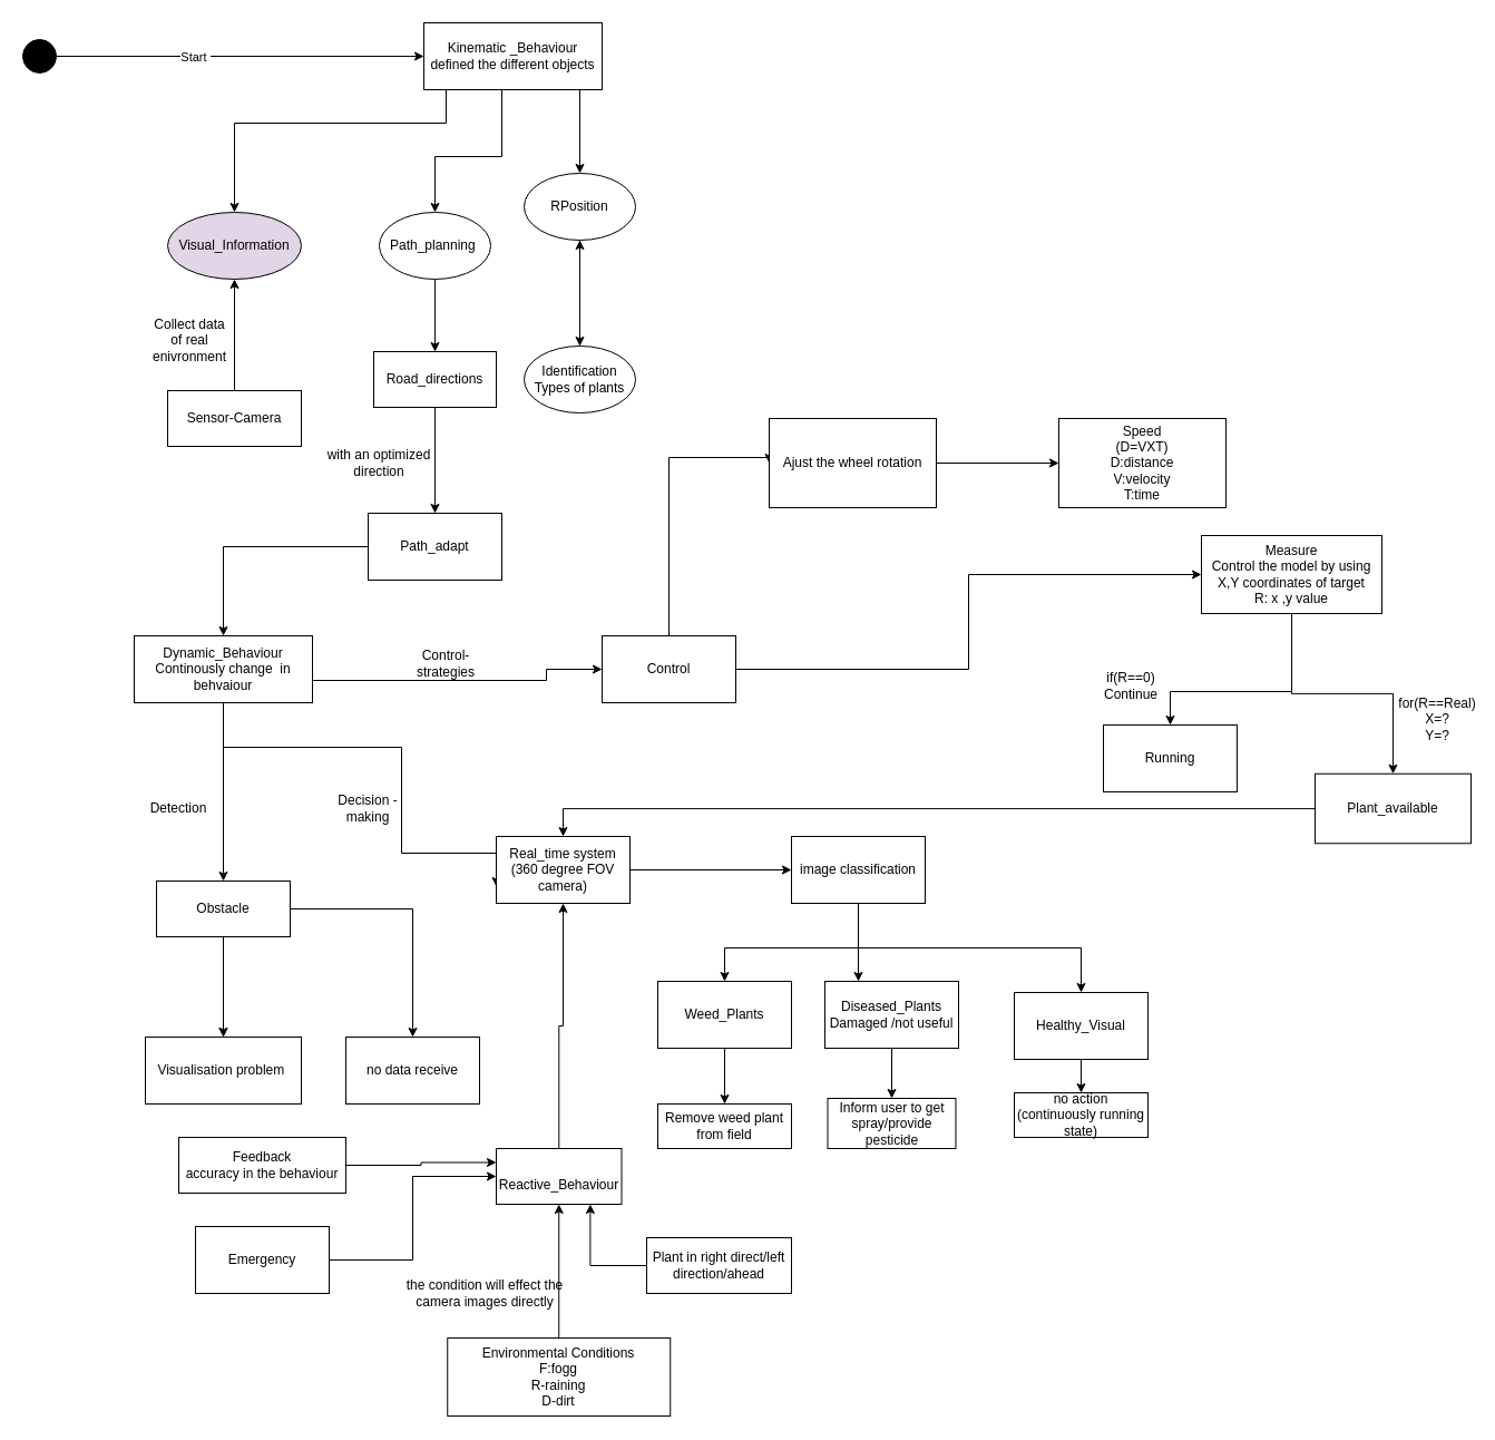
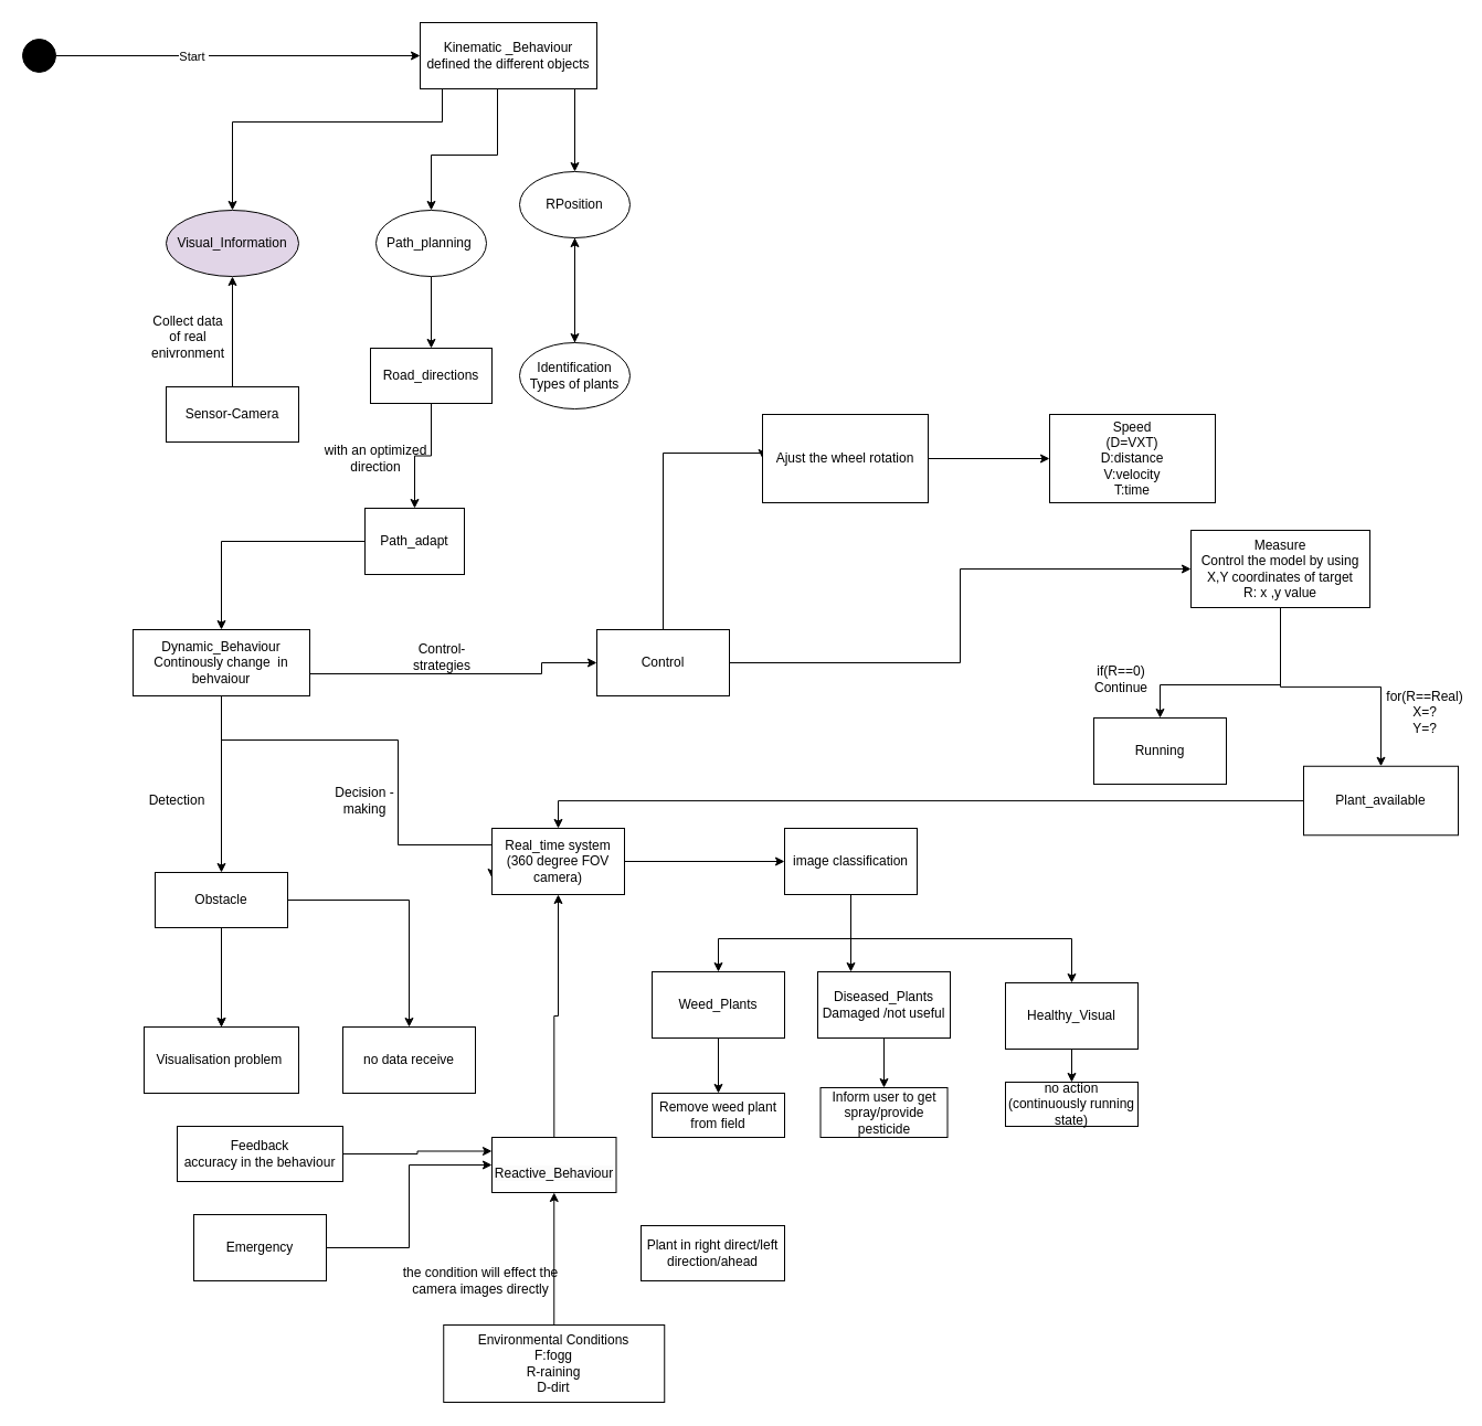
- <mxCell id="23" value="Path_adapt" style="rounded=0;whiteSpace=wrap;html=1;" parent="1" vertex="1"><mxGeometry x="330" y="460" width="120" height="60" as="geometry" /></mxCell>
+ <mxCell id="23" value="Path_adapt" style="rounded=0;whiteSpace=wrap;html=1;" parent="1" vertex="1"><mxGeometry x="330" y="460" width="90" height="60" as="geometry" /></mxCell>
- <mxCell id="50" style="edgeStyle=orthogonalEdgeStyle;rounded=0;orthogonalLoop=1;jettySize=auto;html=1;entryX=0.75;entryY=1;entryDx=0;entryDy=0;" parent="1" source="51" target="72" edge="1"><mxGeometry relative="1" as="geometry" /></mxCell>
